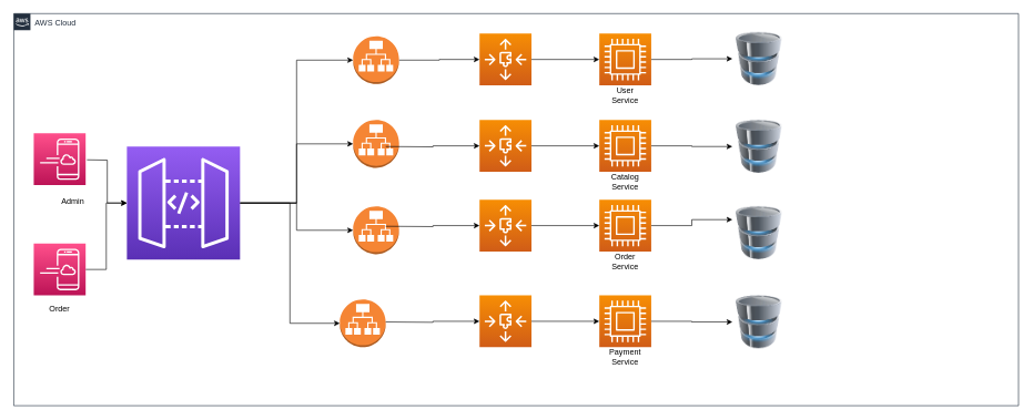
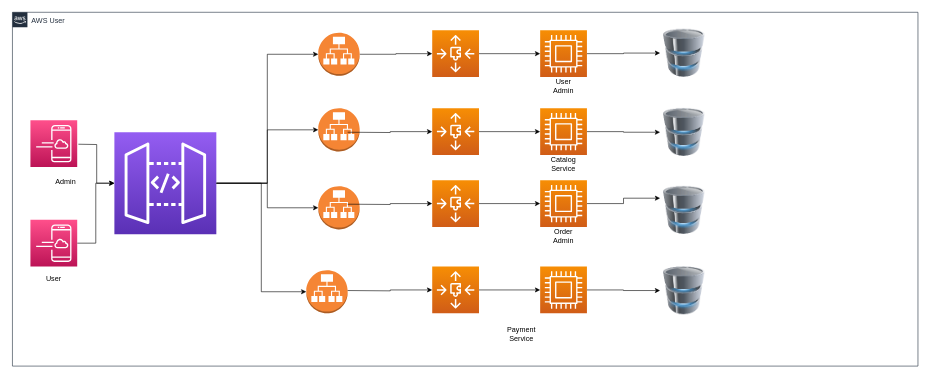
- <mxCell id="8" value="AWS Cloud" style="points=[[0,0],[0.25,0],[0.5,0],[0.75,0],[1,0],[1,0.25],[1,0.5],[1,0.75],[1,1],[0.75,1],[0.5,1],[0.25,1],[0,1],[0,0.75],[0,0.5],[0,0.25]];outlineConnect=0;gradientColor=none;html=1;whiteSpace=wrap;fontSize=12;fontStyle=0;container=1;pointerEvents=0;collapsible=0;recursiveResize=0;shape=mxgraph.aws4.group;grIcon=mxgraph.aws4.group_aws_cloud_alt;strokeColor=#232F3E;fillColor=none;verticalAlign=top;align=left;spacingLeft=30;fontColor=#232F3E;dashed=0;labelBackgroundColor=none;" parent="1" vertex="1"><mxGeometry x="20" y="20" width="1510" height="590" as="geometry" /></mxCell>
+ <mxCell id="8" value="AWS User" style="points=[[0,0],[0.25,0],[0.5,0],[0.75,0],[1,0],[1,0.25],[1,0.5],[1,0.75],[1,1],[0.75,1],[0.5,1],[0.25,1],[0,1],[0,0.75],[0,0.5],[0,0.25]];outlineConnect=0;gradientColor=none;html=1;whiteSpace=wrap;fontSize=12;fontStyle=0;container=1;pointerEvents=0;collapsible=0;recursiveResize=0;shape=mxgraph.aws4.group;grIcon=mxgraph.aws4.group_aws_cloud_alt;strokeColor=#232F3E;fillColor=none;verticalAlign=top;align=left;spacingLeft=30;fontColor=#232F3E;dashed=0;labelBackgroundColor=none;" parent="1" vertex="1"><mxGeometry x="20" y="20" width="1510" height="590" as="geometry" /></mxCell>
- <mxCell id="31" value="User Service" style="text;html=1;strokeColor=none;fillColor=none;align=center;verticalAlign=middle;whiteSpace=wrap;rounded=0;fontColor=default;" parent="8" vertex="1"><mxGeometry x="889" y="108" width="60" height="30" as="geometry" /></mxCell>
+ <mxCell id="31" value="User Admin" style="text;html=1;strokeColor=none;fillColor=none;align=center;verticalAlign=middle;whiteSpace=wrap;rounded=0;fontColor=default;" parent="8" vertex="1"><mxGeometry x="889" y="108" width="60" height="30" as="geometry" /></mxCell>
- <mxCell id="33" value="Order Service" style="text;html=1;strokeColor=none;fillColor=none;align=center;verticalAlign=middle;whiteSpace=wrap;rounded=0;fontColor=default;" parent="8" vertex="1"><mxGeometry x="889" y="358" width="60" height="30" as="geometry" /></mxCell>
+ <mxCell id="33" value="Order Admin" style="text;html=1;strokeColor=none;fillColor=none;align=center;verticalAlign=middle;whiteSpace=wrap;rounded=0;fontColor=default;" parent="8" vertex="1"><mxGeometry x="889" y="358" width="60" height="30" as="geometry" /></mxCell>
- <mxCell id="40" value="Order" style="text;html=1;strokeColor=none;fillColor=none;align=center;verticalAlign=middle;whiteSpace=wrap;rounded=0;fontColor=default;" parent="8" vertex="1"><mxGeometry x="39" y="430" width="60" height="30" as="geometry" /></mxCell>
+ <mxCell id="40" value="User" style="text;html=1;strokeColor=none;fillColor=none;align=center;verticalAlign=middle;whiteSpace=wrap;rounded=0;fontColor=default;" parent="8" vertex="1"><mxGeometry x="39" y="430" width="60" height="30" as="geometry" /></mxCell>
- <mxCell id="34" value="Payment Service" style="text;html=1;strokeColor=none;fillColor=none;align=center;verticalAlign=middle;whiteSpace=wrap;rounded=0;fontColor=default;" parent="8" vertex="1"><mxGeometry x="889" y="502" width="60" height="30" as="geometry" /></mxCell>
+ <mxCell id="34" value="Payment Service" style="text;html=1;strokeColor=none;fillColor=none;align=center;verticalAlign=middle;whiteSpace=wrap;rounded=0;fontColor=default;" parent="8" vertex="1"><mxGeometry x="819" y="522" width="60" height="30" as="geometry" /></mxCell>
